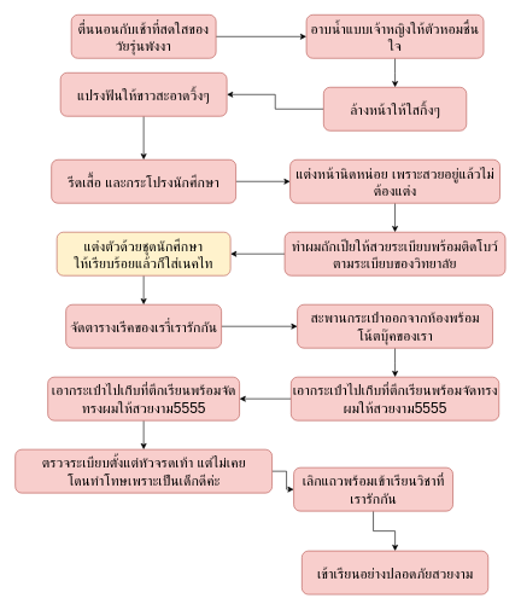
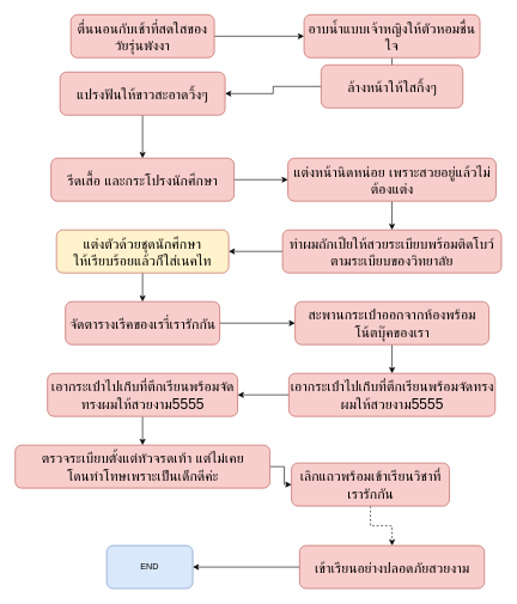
- <mxCell id="7" value="&lt;div style=&quot;font-size: 20px;&quot;&gt;&lt;font style=&quot;font-size: 20px;&quot;&gt;ล้างหน้าให้ใสกิ้งๆ&lt;/font&gt;&lt;/div&gt;" style="whiteSpace=wrap;html=1;rounded=1;fillColor=#f8cecc;strokeColor=#b85450;" vertex="1" parent="1"><mxGeometry x="446.75" y="120" width="197.5" height="60" as="geometry" /></mxCell>
+ <mxCell id="7" value="&lt;div style=&quot;font-size: 20px;&quot;&gt;&lt;font style=&quot;font-size: 20px;&quot;&gt;ล้างหน้าให้ใสกิ้งๆ&lt;/font&gt;&lt;/div&gt;" style="whiteSpace=wrap;html=1;rounded=1;fillColor=#f8cecc;strokeColor=#b85450;" vertex="1" parent="1"><mxGeometry x="446.75" y="90" width="197.5" height="60" as="geometry" /></mxCell>
- <mxCell id="28" value="" style="edgeStyle=orthogonalEdgeStyle;rounded=0;orthogonalLoop=1;jettySize=auto;html=1;fontFamily=Lucida Console;fontSize=20;" edge="1" parent="1" source="29" target="31"><mxGeometry relative="1" as="geometry" /></mxCell>
+ <mxCell id="28" value="" style="edgeStyle=orthogonalEdgeStyle;rounded=0;orthogonalLoop=1;jettySize=auto;html=1;fontFamily=Lucida Console;fontSize=20;dashed=1;" edge="1" parent="1" source="29" target="31"><mxGeometry relative="1" as="geometry" /></mxCell>
+ <mxCell id="32" value="END" style="whiteSpace=wrap;html=1;fillColor=#dae8fc;strokeColor=#6c8ebf;rounded=1;" vertex="1" parent="1"><mxGeometry x="148" y="760" width="120" height="60" as="geometry" /></mxCell>
+ <mxCell id="30" value="" style="edgeStyle=orthogonalEdgeStyle;rounded=0;orthogonalLoop=1;jettySize=auto;html=1;fontFamily=Lucida Console;fontSize=20;" edge="1" parent="1" source="31" target="32"><mxGeometry relative="1" as="geometry" /></mxCell>
